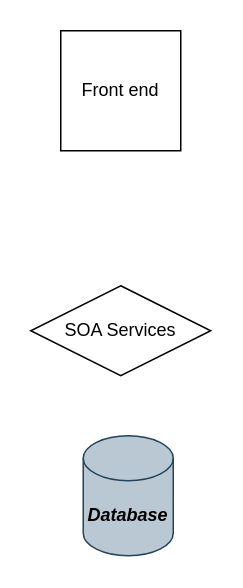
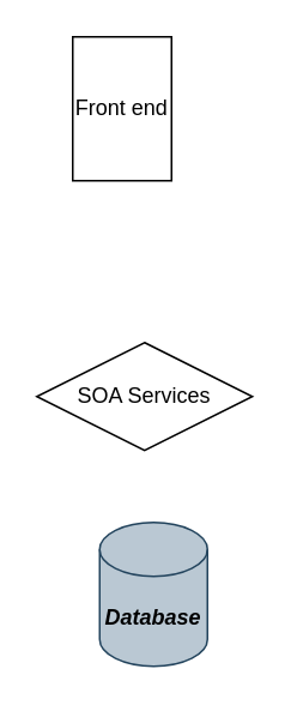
- <mxCell id="4" value="Front end" style="whiteSpace=wrap;html=1;aspect=fixed;" vertex="1" parent="1"><mxGeometry x="40" y="20" width="80" height="80" as="geometry" /></mxCell>
+ <mxCell id="4" value="Front end" style="whiteSpace=wrap;html=1;aspect=fixed;" vertex="1" parent="1"><mxGeometry x="40" y="20" width="55" height="80" as="geometry" /></mxCell>
